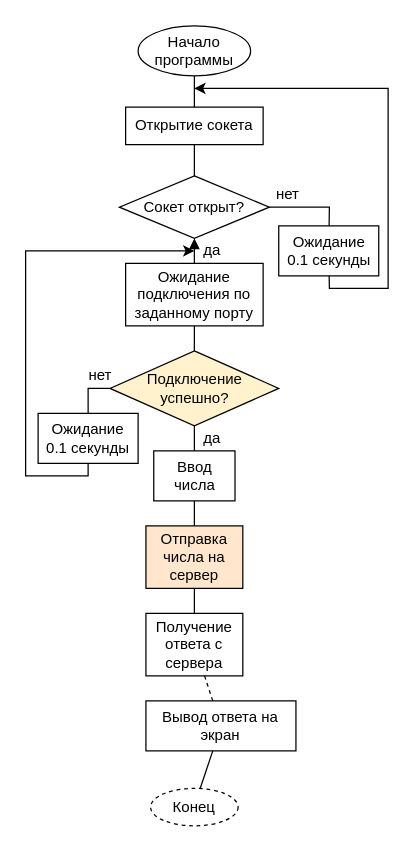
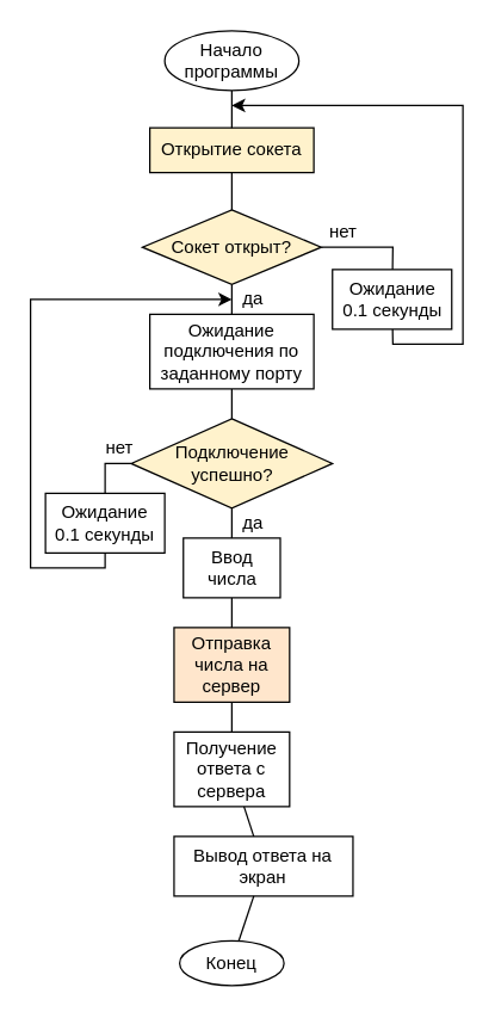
- <mxCell id="4" value="Открытие сокета" style="rounded=0;whiteSpace=wrap;html=1;" vertex="1" parent="1"><mxGeometry x="100" y="85" width="110" height="30" as="geometry" /></mxCell>
+ <mxCell id="4" value="Открытие сокета" style="rounded=0;whiteSpace=wrap;html=1;fillColor=#fff2cc;" vertex="1" parent="1"><mxGeometry x="100" y="85" width="110" height="30" as="geometry" /></mxCell>
- <mxCell id="6" value="Сокет открыт?" style="rhombus;whiteSpace=wrap;html=1;" vertex="1" parent="1"><mxGeometry x="95" y="140" width="120" height="50" as="geometry" /></mxCell>
+ <mxCell id="6" value="Сокет открыт?" style="rhombus;whiteSpace=wrap;html=1;fillColor=#fff2cc;" vertex="1" parent="1"><mxGeometry x="95" y="140" width="120" height="50" as="geometry" /></mxCell>
- <mxCell id="10" value="" style="endArrow=block;html=1;rounded=0;" edge="1" parent="1" source="9" target="6"><mxGeometry width="50" height="50" relative="1" as="geometry"><mxPoint x="165" y="150" as="sourcePoint" /><mxPoint x="165" y="125" as="targetPoint" /></mxGeometry></mxCell>
+ <mxCell id="10" value="" style="endArrow=none;html=1;rounded=0;" edge="1" parent="1" source="9" target="6"><mxGeometry width="50" height="50" relative="1" as="geometry"><mxPoint x="165" y="150" as="sourcePoint" /><mxPoint x="165" y="125" as="targetPoint" /></mxGeometry></mxCell>
- <mxCell id="23" value="" style="endArrow=none;html=1;rounded=0;dashed=1;" edge="1" parent="1" source="22" target="20"><mxGeometry width="50" height="50" relative="1" as="geometry"><mxPoint x="165" y="430" as="sourcePoint" /><mxPoint x="165" y="410" as="targetPoint" /></mxGeometry></mxCell>
+ <mxCell id="23" value="" style="endArrow=none;html=1;rounded=0;" edge="1" parent="1" source="22" target="20"><mxGeometry width="50" height="50" relative="1" as="geometry"><mxPoint x="165" y="430" as="sourcePoint" /><mxPoint x="165" y="410" as="targetPoint" /></mxGeometry></mxCell>
- <mxCell id="24" value="Конец" style="ellipse;whiteSpace=wrap;html=1;dashed=1;" vertex="1" parent="1"><mxGeometry x="120" y="630" width="70" height="30" as="geometry" /></mxCell>
+ <mxCell id="24" value="Конец" style="ellipse;whiteSpace=wrap;html=1;" vertex="1" parent="1"><mxGeometry x="120" y="630" width="70" height="30" as="geometry" /></mxCell>
